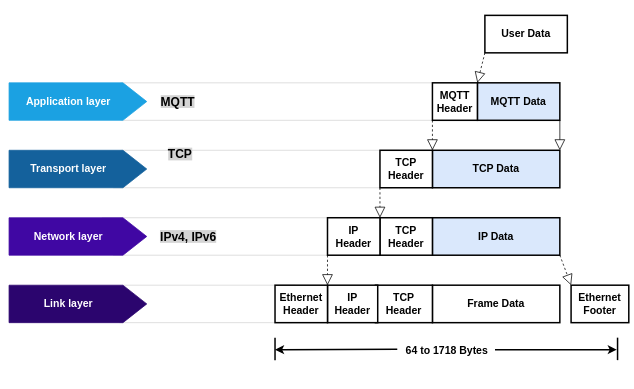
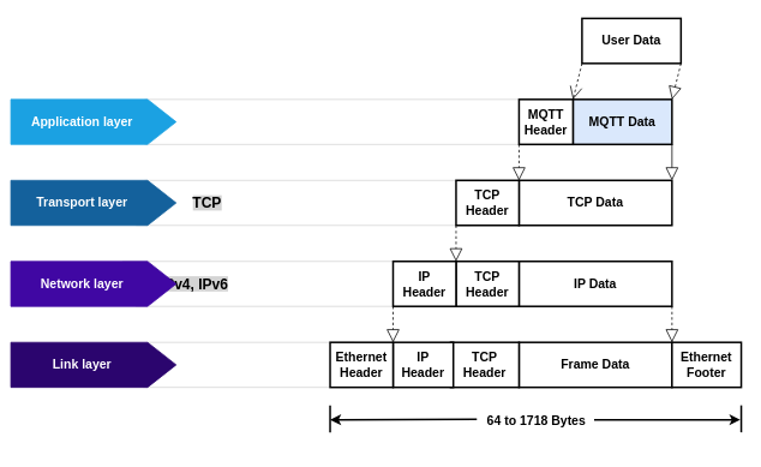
+ <mxCell id="27" value="" style="edgeStyle=none;html=1;endSize=12;endArrow=block;endFill=0;dashed=1;exitX=1;exitY=1;exitDx=0;exitDy=0;entryX=1;entryY=0;entryDx=0;entryDy=0;" parent="1" source="10" target="11" edge="1"><mxGeometry width="160" relative="1" as="geometry"><mxPoint x="380" y="200" as="sourcePoint" /><mxPoint x="540" y="200" as="targetPoint" /></mxGeometry></mxCell>
- <mxCell id="26" value="" style="edgeStyle=none;html=1;endSize=12;endArrow=block;endFill=0;dashed=1;exitX=0;exitY=1;exitDx=0;exitDy=0;entryX=1;entryY=0;entryDx=0;entryDy=0;" parent="1" source="10" target="12" edge="1"><mxGeometry width="160" relative="1" as="geometry"><mxPoint x="380" y="200" as="sourcePoint" /><mxPoint x="540" y="200" as="targetPoint" /></mxGeometry></mxCell>
+ <mxCell id="26" value="" style="edgeStyle=none;html=1;endSize=12;endArrow=open;endFill=0;dashed=1;exitX=0;exitY=1;exitDx=0;exitDy=0;entryX=1;entryY=0;entryDx=0;entryDy=0;" parent="1" source="10" target="12" edge="1"><mxGeometry width="160" relative="1" as="geometry"><mxPoint x="380" y="200" as="sourcePoint" /><mxPoint x="540" y="200" as="targetPoint" /></mxGeometry></mxCell>
- <mxCell id="25" value="&lt;font size=&quot;1&quot; style=&quot;&quot;&gt;&lt;b style=&quot;font-size: 16px; background-color: rgb(212, 212, 212);&quot;&gt;MQTT&lt;/b&gt;&lt;/font&gt;" style="text;html=1;align=center;verticalAlign=middle;resizable=0;points=[];autosize=1;strokeColor=none;fillColor=none;" parent="1" vertex="1"><mxGeometry x="201" y="120" width="70" height="30" as="geometry" /></mxCell>
- <mxCell id="24" value="&lt;font style=&quot;font-size: 16px;&quot;&gt;&lt;b style=&quot;background-color: rgb(212, 212, 212);&quot;&gt;TCP&lt;/b&gt;&lt;/font&gt;" style="text;html=1;align=center;verticalAlign=middle;resizable=0;points=[];autosize=1;strokeColor=none;fillColor=none;" parent="1" vertex="1"><mxGeometry x="209" y="190" width="60" height="30" as="geometry" /></mxCell>
+ <mxCell id="24" value="&lt;font style=&quot;font-size: 16px;&quot;&gt;&lt;b style=&quot;background-color: rgb(212, 212, 212);&quot;&gt;TCP&lt;/b&gt;&lt;/font&gt;" style="text;html=1;align=center;verticalAlign=middle;resizable=0;points=[];autosize=1;strokeColor=none;fillColor=none;" parent="1" vertex="1"><mxGeometry x="199" y="210" width="60" height="30" as="geometry" /></mxCell>
- <mxCell id="13" value="&lt;font style=&quot;font-size: 14px;&quot;&gt;&lt;b&gt;TCP Data&lt;/b&gt;&lt;/font&gt;" style="rounded=0;whiteSpace=wrap;html=1;strokeWidth=2;fillColor=#dae8fc;" parent="1" vertex="1"><mxGeometry x="576" y="200" width="170" height="50" as="geometry" /></mxCell>
+ <mxCell id="13" value="&lt;font style=&quot;font-size: 14px;&quot;&gt;&lt;b&gt;TCP Data&lt;/b&gt;&lt;/font&gt;" style="rounded=0;whiteSpace=wrap;html=1;strokeWidth=2;" parent="1" vertex="1"><mxGeometry x="576" y="200" width="170" height="50" as="geometry" /></mxCell>
- <mxCell id="23" value="&lt;font style=&quot;font-size: 16px;&quot;&gt;&lt;b style=&quot;background-color: rgb(212, 212, 212);&quot;&gt;IPv4, IPv6&lt;/b&gt;&lt;/font&gt;" style="text;html=1;align=center;verticalAlign=middle;resizable=0;points=[];autosize=1;strokeColor=none;fillColor=none;" parent="1" vertex="1"><mxGeometry x="200" y="300" width="100" height="30" as="geometry" /></mxCell>
+ <mxCell id="23" value="&lt;font style=&quot;font-size: 16px;&quot;&gt;&lt;b style=&quot;background-color: rgb(212, 212, 212);&quot;&gt;IPv4, IPv6&lt;/b&gt;&lt;/font&gt;" style="text;html=1;align=center;verticalAlign=middle;resizable=0;points=[];autosize=1;strokeColor=none;fillColor=none;" parent="1" vertex="1"><mxGeometry x="165" y="300" width="100" height="30" as="geometry" /></mxCell>
- <mxCell id="15" value="&lt;font style=&quot;font-size: 14px;&quot;&gt;&lt;b&gt;IP Data&lt;/b&gt;&lt;/font&gt;" style="rounded=0;whiteSpace=wrap;html=1;strokeWidth=2;fillColor=#dae8fc;" parent="1" vertex="1"><mxGeometry x="576" y="290" width="170" height="50" as="geometry" /></mxCell>
+ <mxCell id="15" value="&lt;font style=&quot;font-size: 14px;&quot;&gt;&lt;b&gt;IP Data&lt;/b&gt;&lt;/font&gt;" style="rounded=0;whiteSpace=wrap;html=1;strokeWidth=2;" parent="1" vertex="1"><mxGeometry x="576" y="290" width="170" height="50" as="geometry" /></mxCell>
- <mxCell id="22" value="&lt;font style=&quot;font-size: 14px;&quot;&gt;&lt;b&gt;Ethernet&lt;br&gt;Footer&lt;/b&gt;&lt;/font&gt;" style="rounded=0;whiteSpace=wrap;html=1;strokeWidth=2;" parent="1" vertex="1"><mxGeometry x="761" y="380" width="77" height="50" as="geometry" /></mxCell>
+ <mxCell id="22" value="&lt;font style=&quot;font-size: 14px;&quot;&gt;&lt;b&gt;Ethernet&lt;br&gt;Footer&lt;/b&gt;&lt;/font&gt;" style="rounded=0;whiteSpace=wrap;html=1;strokeWidth=2;" parent="1" vertex="1"><mxGeometry x="746" y="380" width="77" height="50" as="geometry" /></mxCell>
